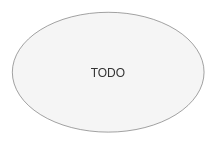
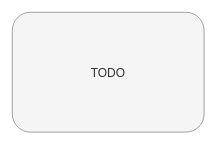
- <mxCell id="2" value="&lt;font style=&quot;font-size: 20px;&quot;&gt;TODO&lt;/font&gt;" style="ellipse;whiteSpace=wrap;html=1;fillColor=#f5f5f5;strokeColor=#666666;fontColor=#333333;" vertex="1" parent="1"><mxGeometry x="20" y="20" width="320" height="200" as="geometry" /></mxCell>
+ <mxCell id="2" value="&lt;font style=&quot;font-size: 20px;&quot;&gt;TODO&lt;/font&gt;" style="rounded=1;whiteSpace=wrap;html=1;fillColor=#f5f5f5;strokeColor=#666666;fontColor=#333333;" vertex="1" parent="1"><mxGeometry x="20" y="20" width="320" height="200" as="geometry" /></mxCell>
